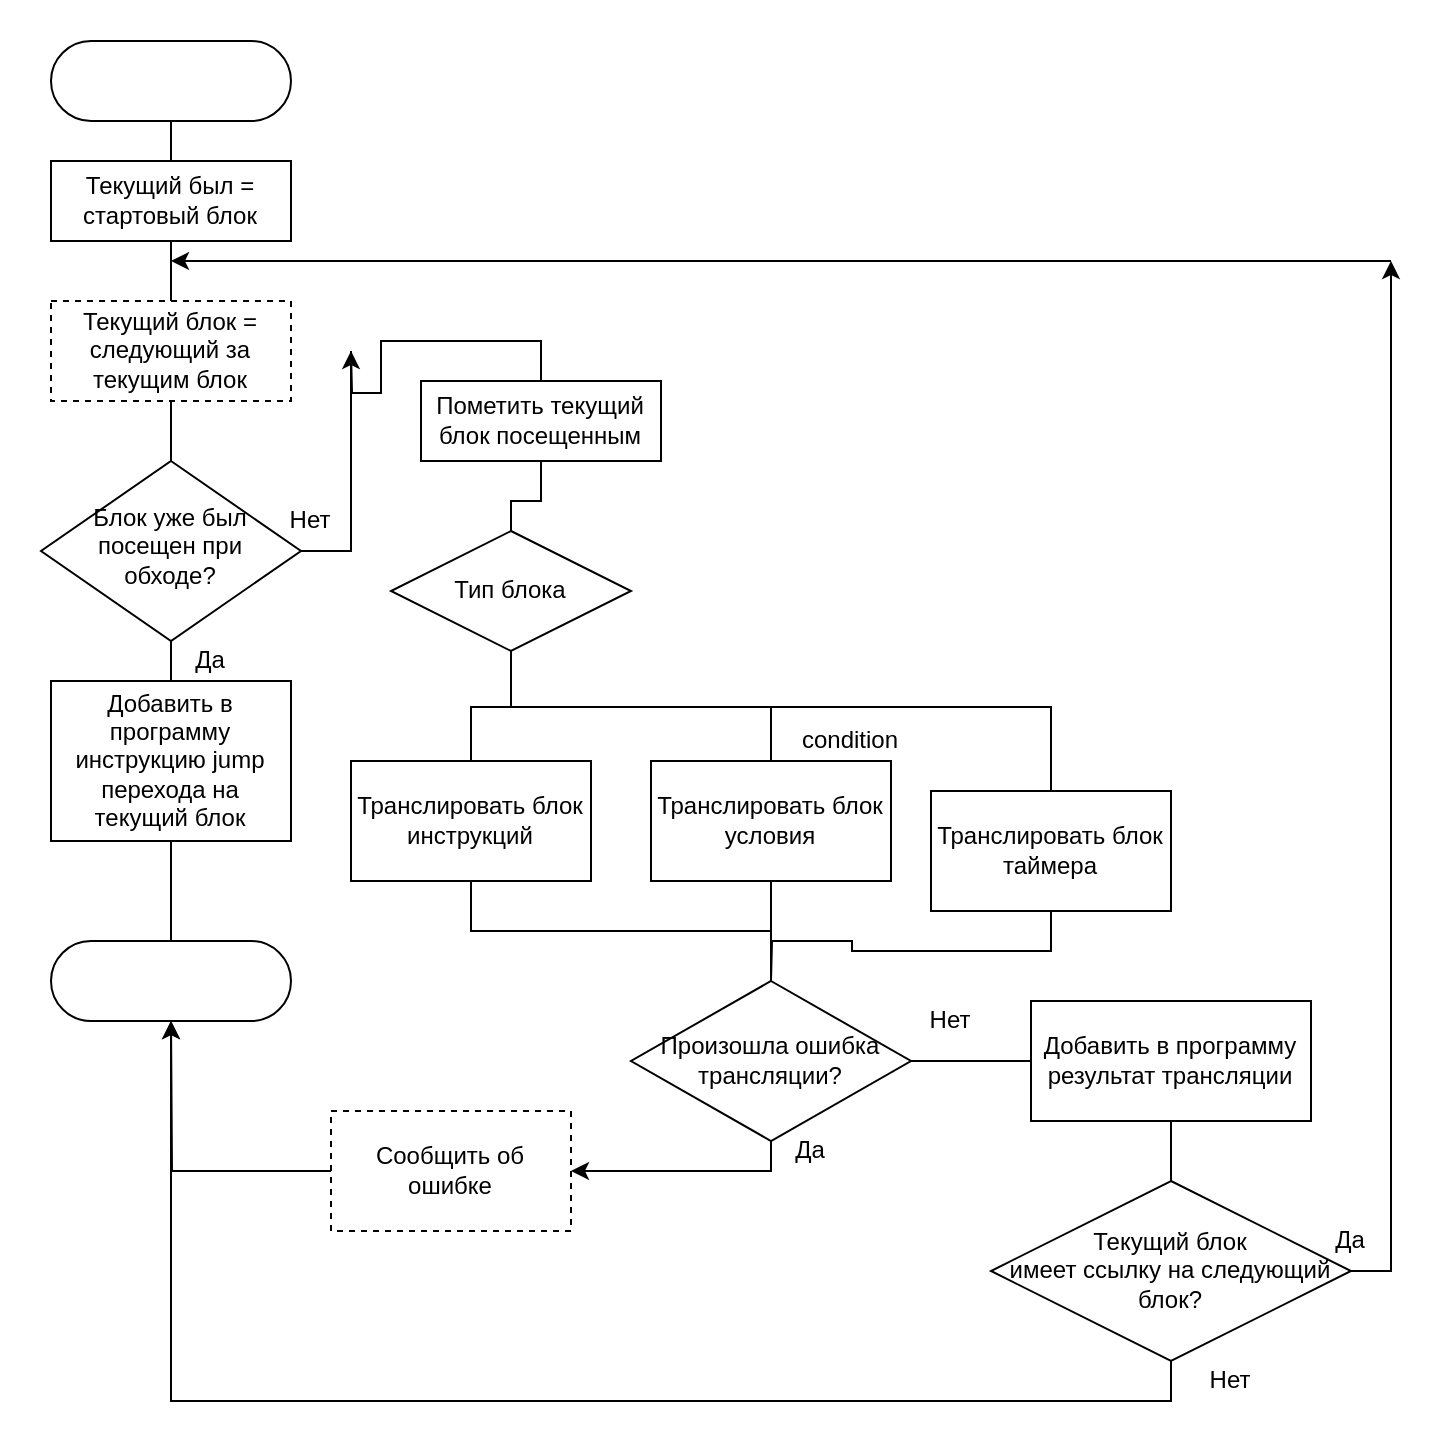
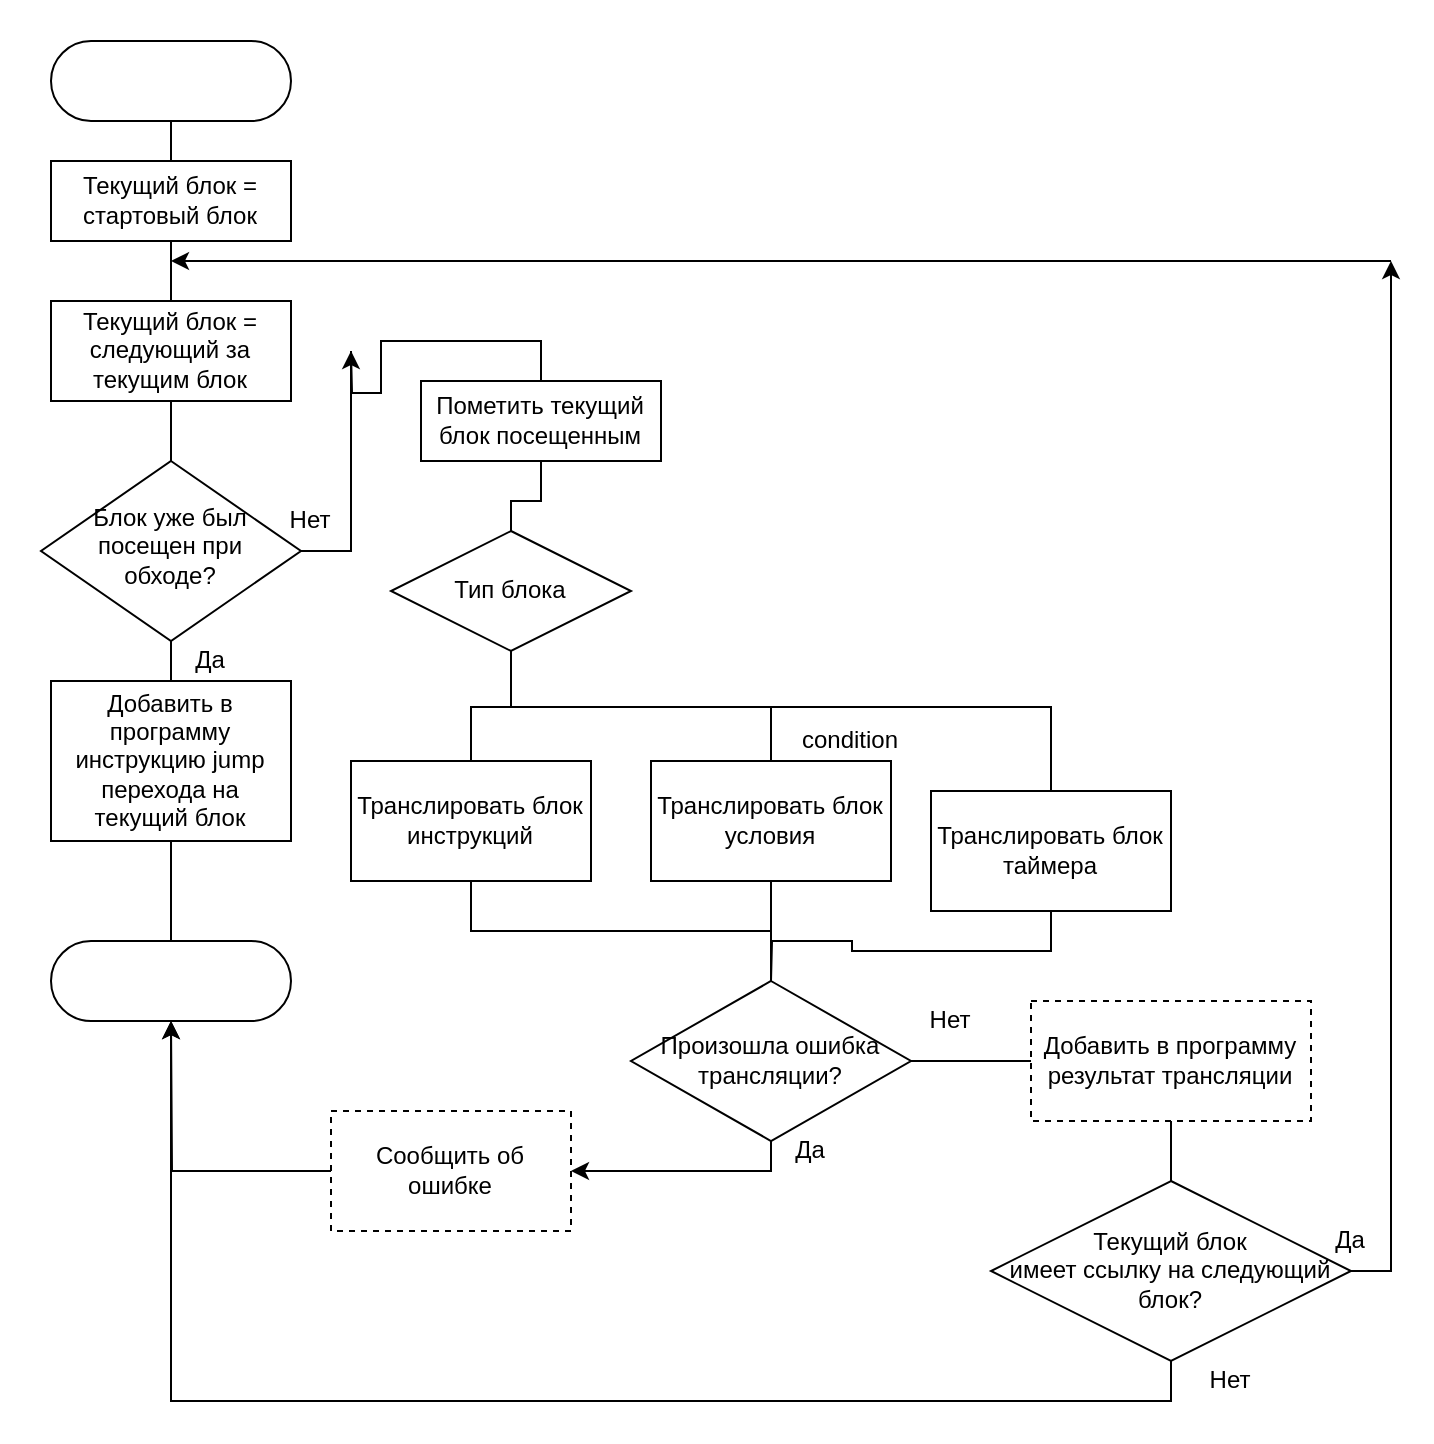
- <mxCell id="8" value="Текущий был = стартовый блок" style="rounded=0;whiteSpace=wrap;html=1;" vertex="1" parent="1"><mxGeometry x="25" y="80" width="120" height="40" as="geometry" /></mxCell>
+ <mxCell id="8" value="Текущий блок = стартовый блок" style="rounded=0;whiteSpace=wrap;html=1;" vertex="1" parent="1"><mxGeometry x="25" y="80" width="120" height="40" as="geometry" /></mxCell>
- <mxCell id="10" value="Текущий блок = следующий за текущим блок" style="rounded=0;whiteSpace=wrap;html=1;dashed=1;" vertex="1" parent="1"><mxGeometry x="25" y="150" width="120" height="50" as="geometry" /></mxCell>
+ <mxCell id="10" value="Текущий блок = следующий за текущим блок" style="rounded=0;whiteSpace=wrap;html=1;" vertex="1" parent="1"><mxGeometry x="25" y="150" width="120" height="50" as="geometry" /></mxCell>
- <mxCell id="36" value="Добавить в программу результат трансляции" style="rounded=0;whiteSpace=wrap;html=1;" vertex="1" parent="1"><mxGeometry x="515" y="500" width="140" height="60" as="geometry" /></mxCell>
+ <mxCell id="36" value="Добавить в программу результат трансляции" style="rounded=0;whiteSpace=wrap;html=1;dashed=1;" vertex="1" parent="1"><mxGeometry x="515" y="500" width="140" height="60" as="geometry" /></mxCell>
